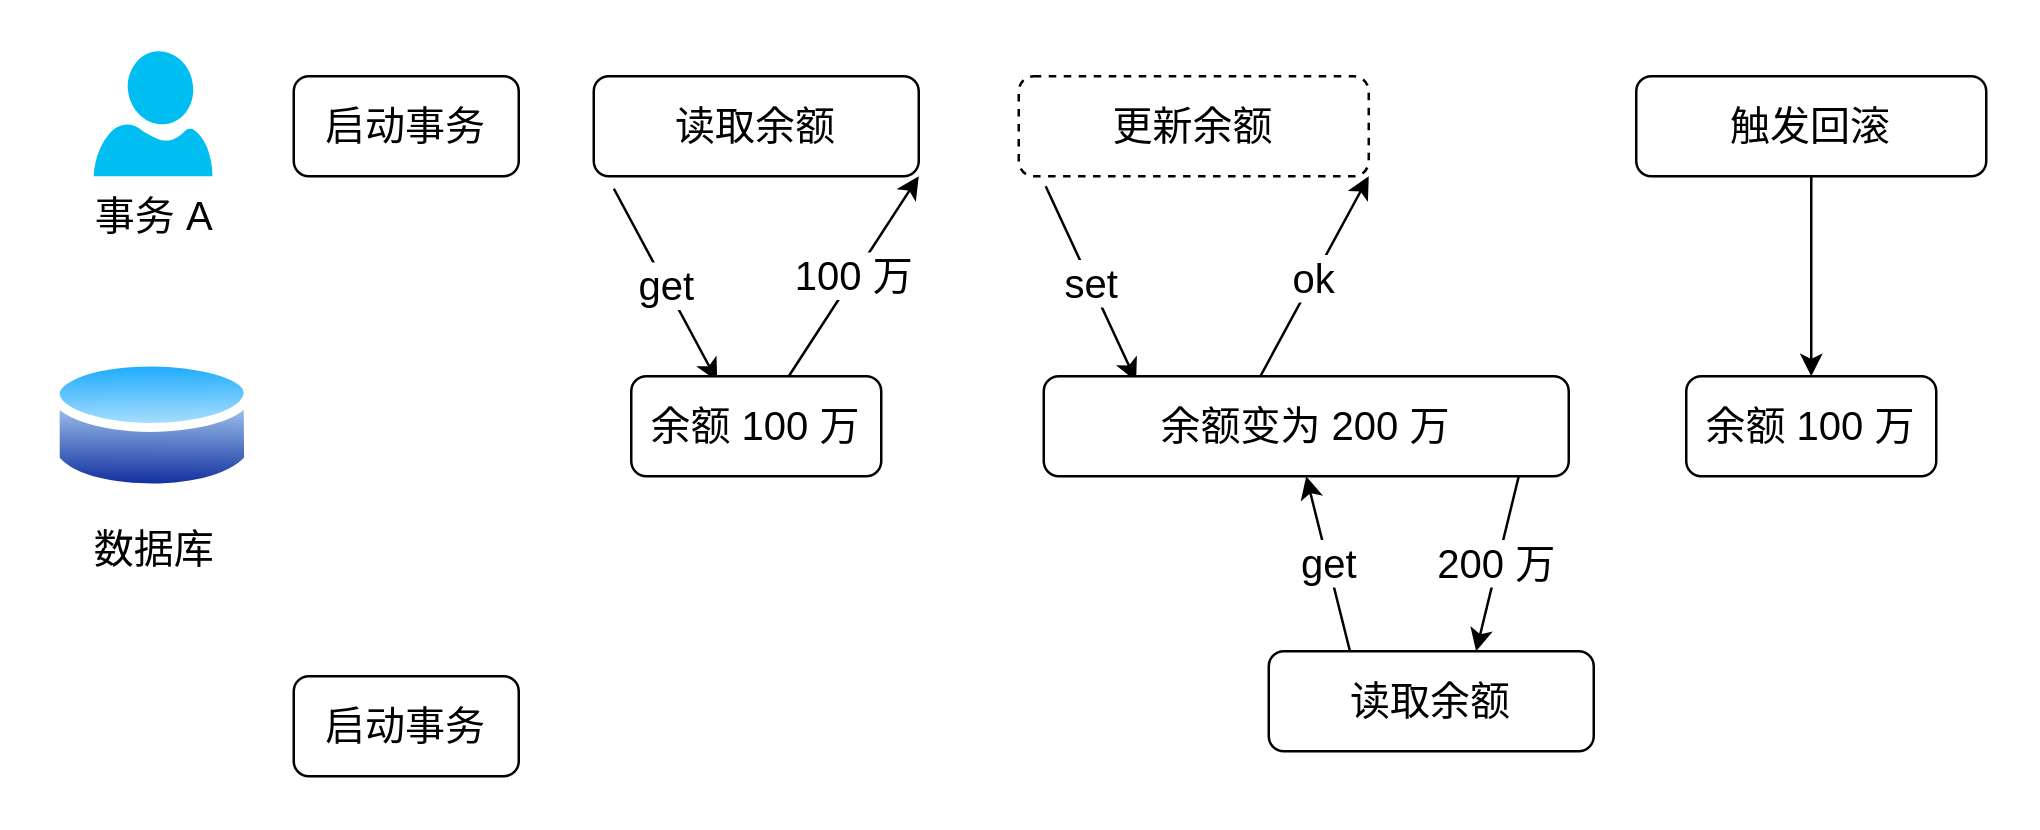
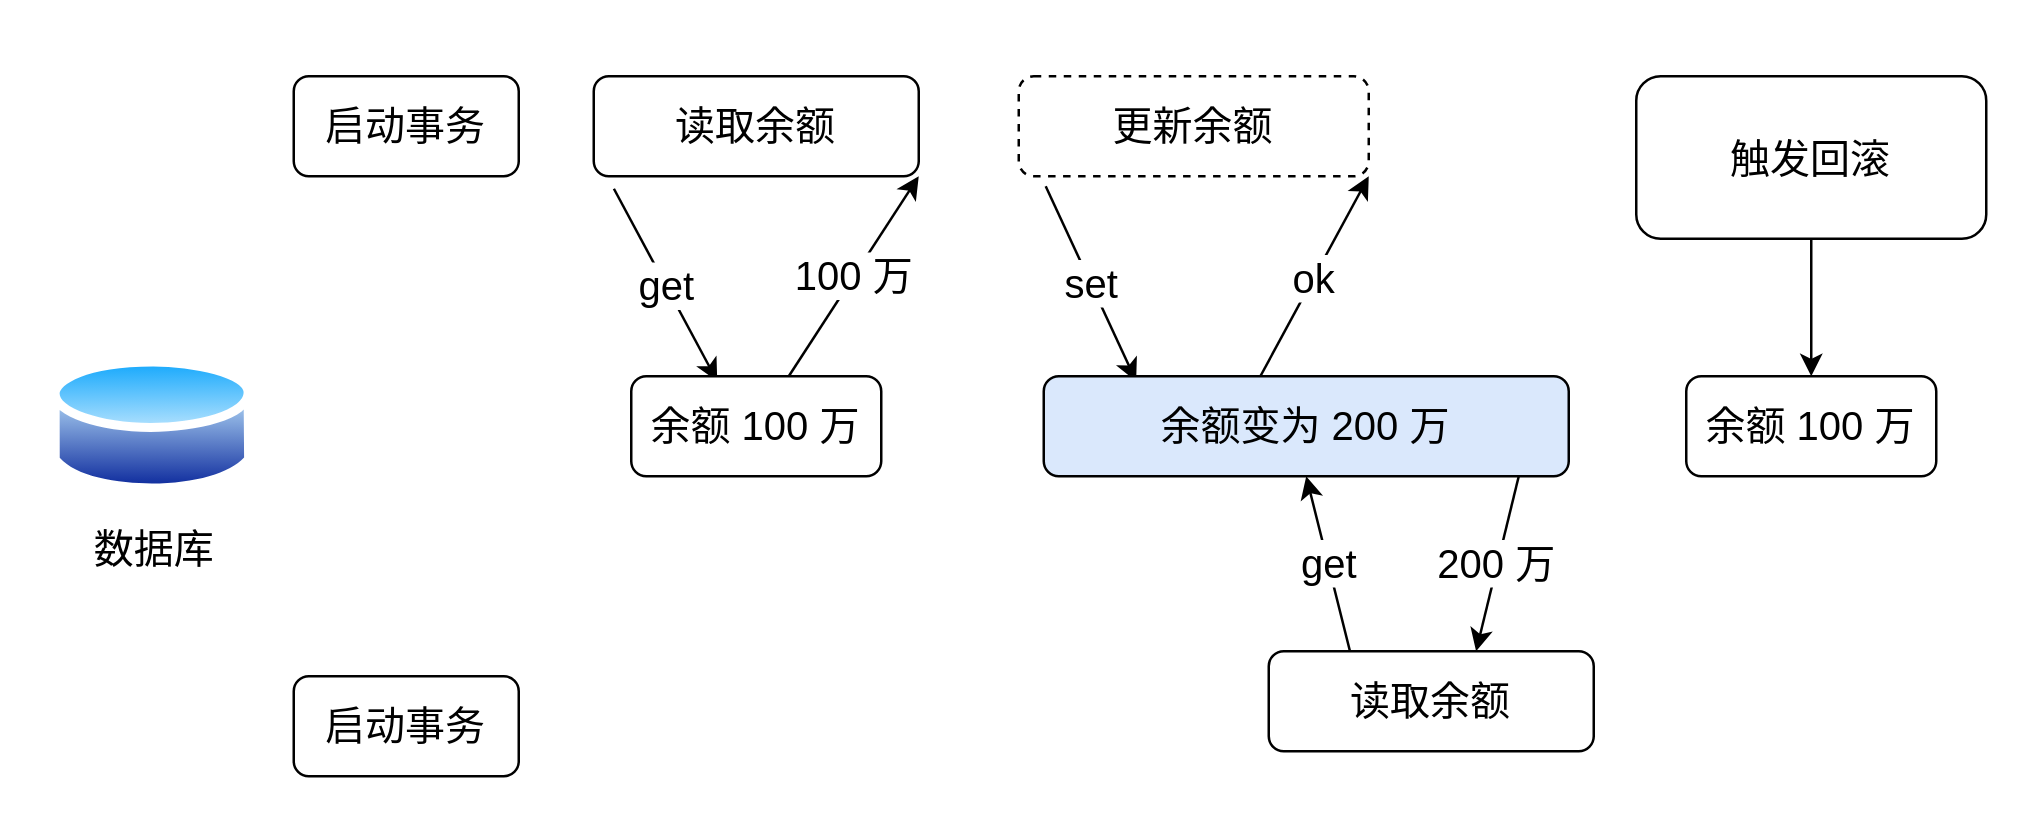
- <mxCell id="2" value="事务 A" style="verticalLabelPosition=bottom;html=1;verticalAlign=top;align=center;strokeColor=none;fillColor=#00BEF2;shape=mxgraph.azure.user;fontSize=16;" vertex="1" parent="1"><mxGeometry x="37" y="20" width="47.5" height="50" as="geometry" /></mxCell>
- <mxCell id="19" value="触发回滚" style="rounded=1;whiteSpace=wrap;html=1;fontSize=16;" vertex="1" parent="1"><mxGeometry x="654" y="30" width="140" height="40" as="geometry" /></mxCell>
+ <mxCell id="19" value="触发回滚" style="rounded=1;whiteSpace=wrap;html=1;fontSize=16;" vertex="1" parent="1"><mxGeometry x="654" y="30" width="140" height="65" as="geometry" /></mxCell>
- <mxCell id="13" value="余额变为 200 万" style="rounded=1;whiteSpace=wrap;html=1;fontSize=16;" vertex="1" parent="1"><mxGeometry x="417" y="150" width="210" height="40" as="geometry" /></mxCell>
+ <mxCell id="13" value="余额变为 200 万" style="rounded=1;whiteSpace=wrap;html=1;fontSize=16;fillColor=#dae8fc;" vertex="1" parent="1"><mxGeometry x="417" y="150" width="210" height="40" as="geometry" /></mxCell>
